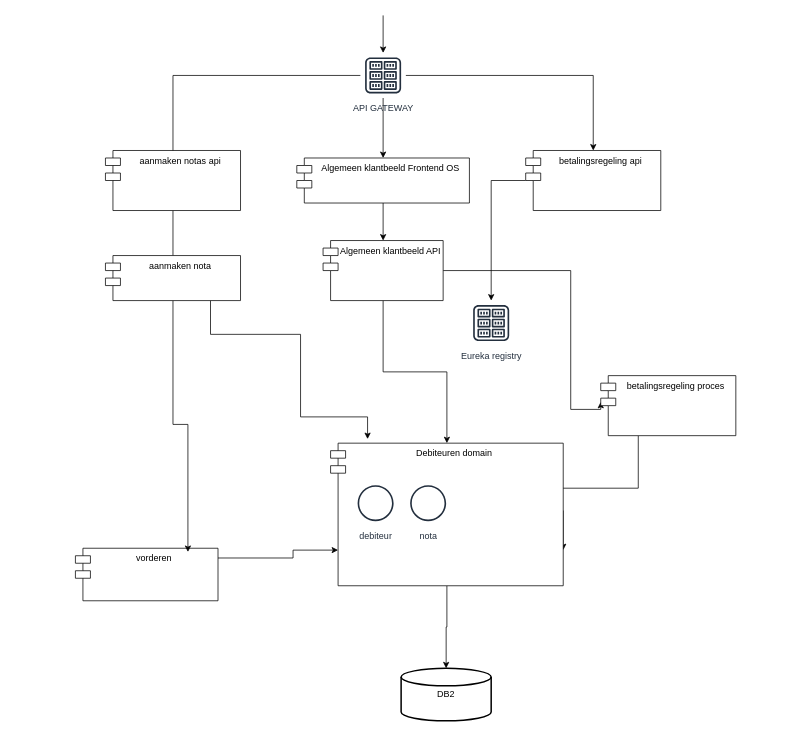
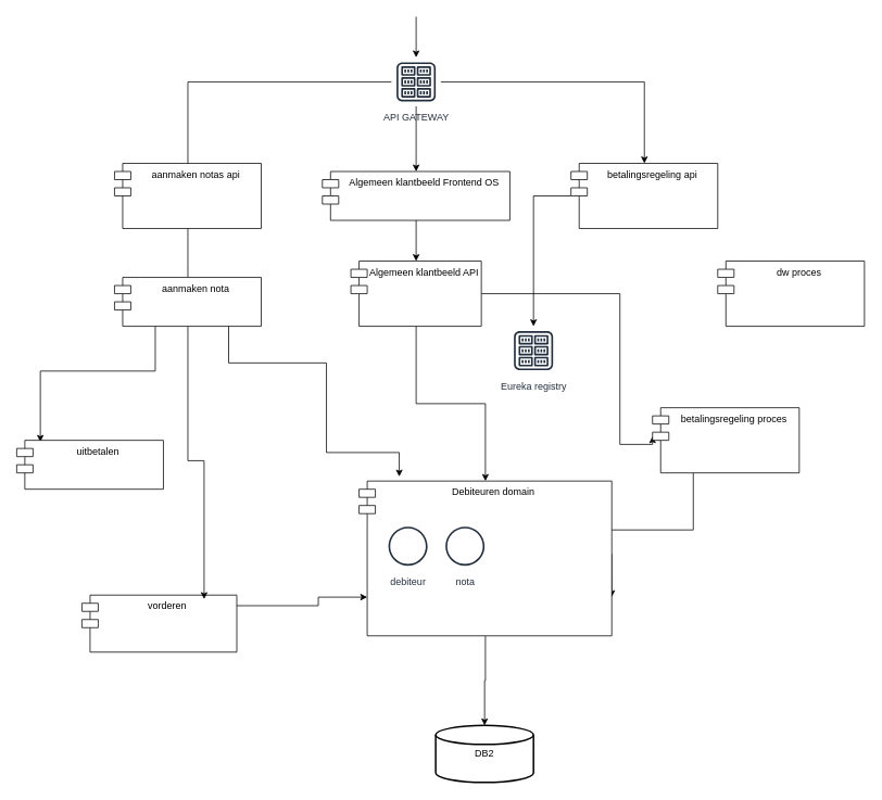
+ <mxCell id="6" value="dw proces" style="shape=module;align=left;spacingLeft=20;align=center;verticalAlign=top;" vertex="1" parent="1"><mxGeometry x="880" y="320" width="180" height="80" as="geometry" /></mxCell>
+ <mxCell id="17" style="edgeStyle=orthogonalEdgeStyle;rounded=0;orthogonalLoop=1;jettySize=auto;html=1;entryX=0.161;entryY=0.033;entryDx=0;entryDy=0;entryPerimeter=0;" edge="1" parent="1" source="19" target="20"><mxGeometry relative="1" as="geometry"><Array as="points"><mxPoint x="190" y="455" /><mxPoint x="49" y="455" /></Array></mxGeometry></mxCell>
+ <mxCell id="20" value="uitbetalen" style="shape=module;align=left;spacingLeft=20;align=center;verticalAlign=top;" vertex="1" parent="1"><mxGeometry x="20" y="540" width="180" height="60" as="geometry" /></mxCell>
